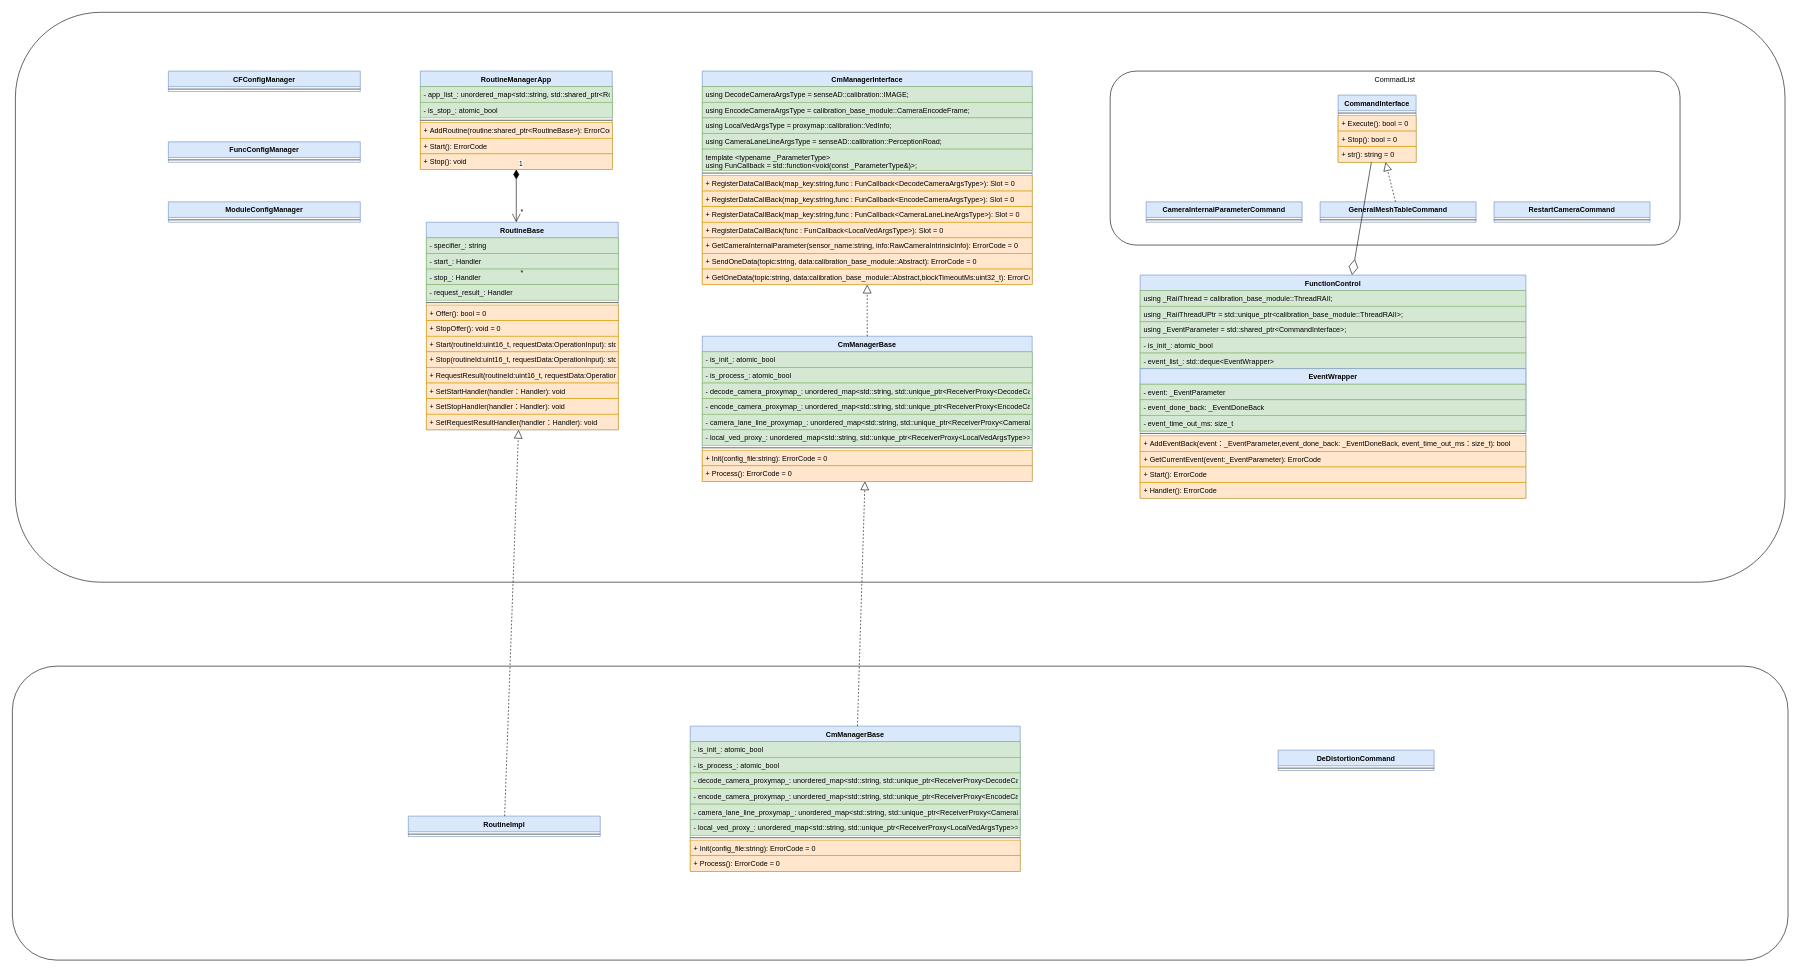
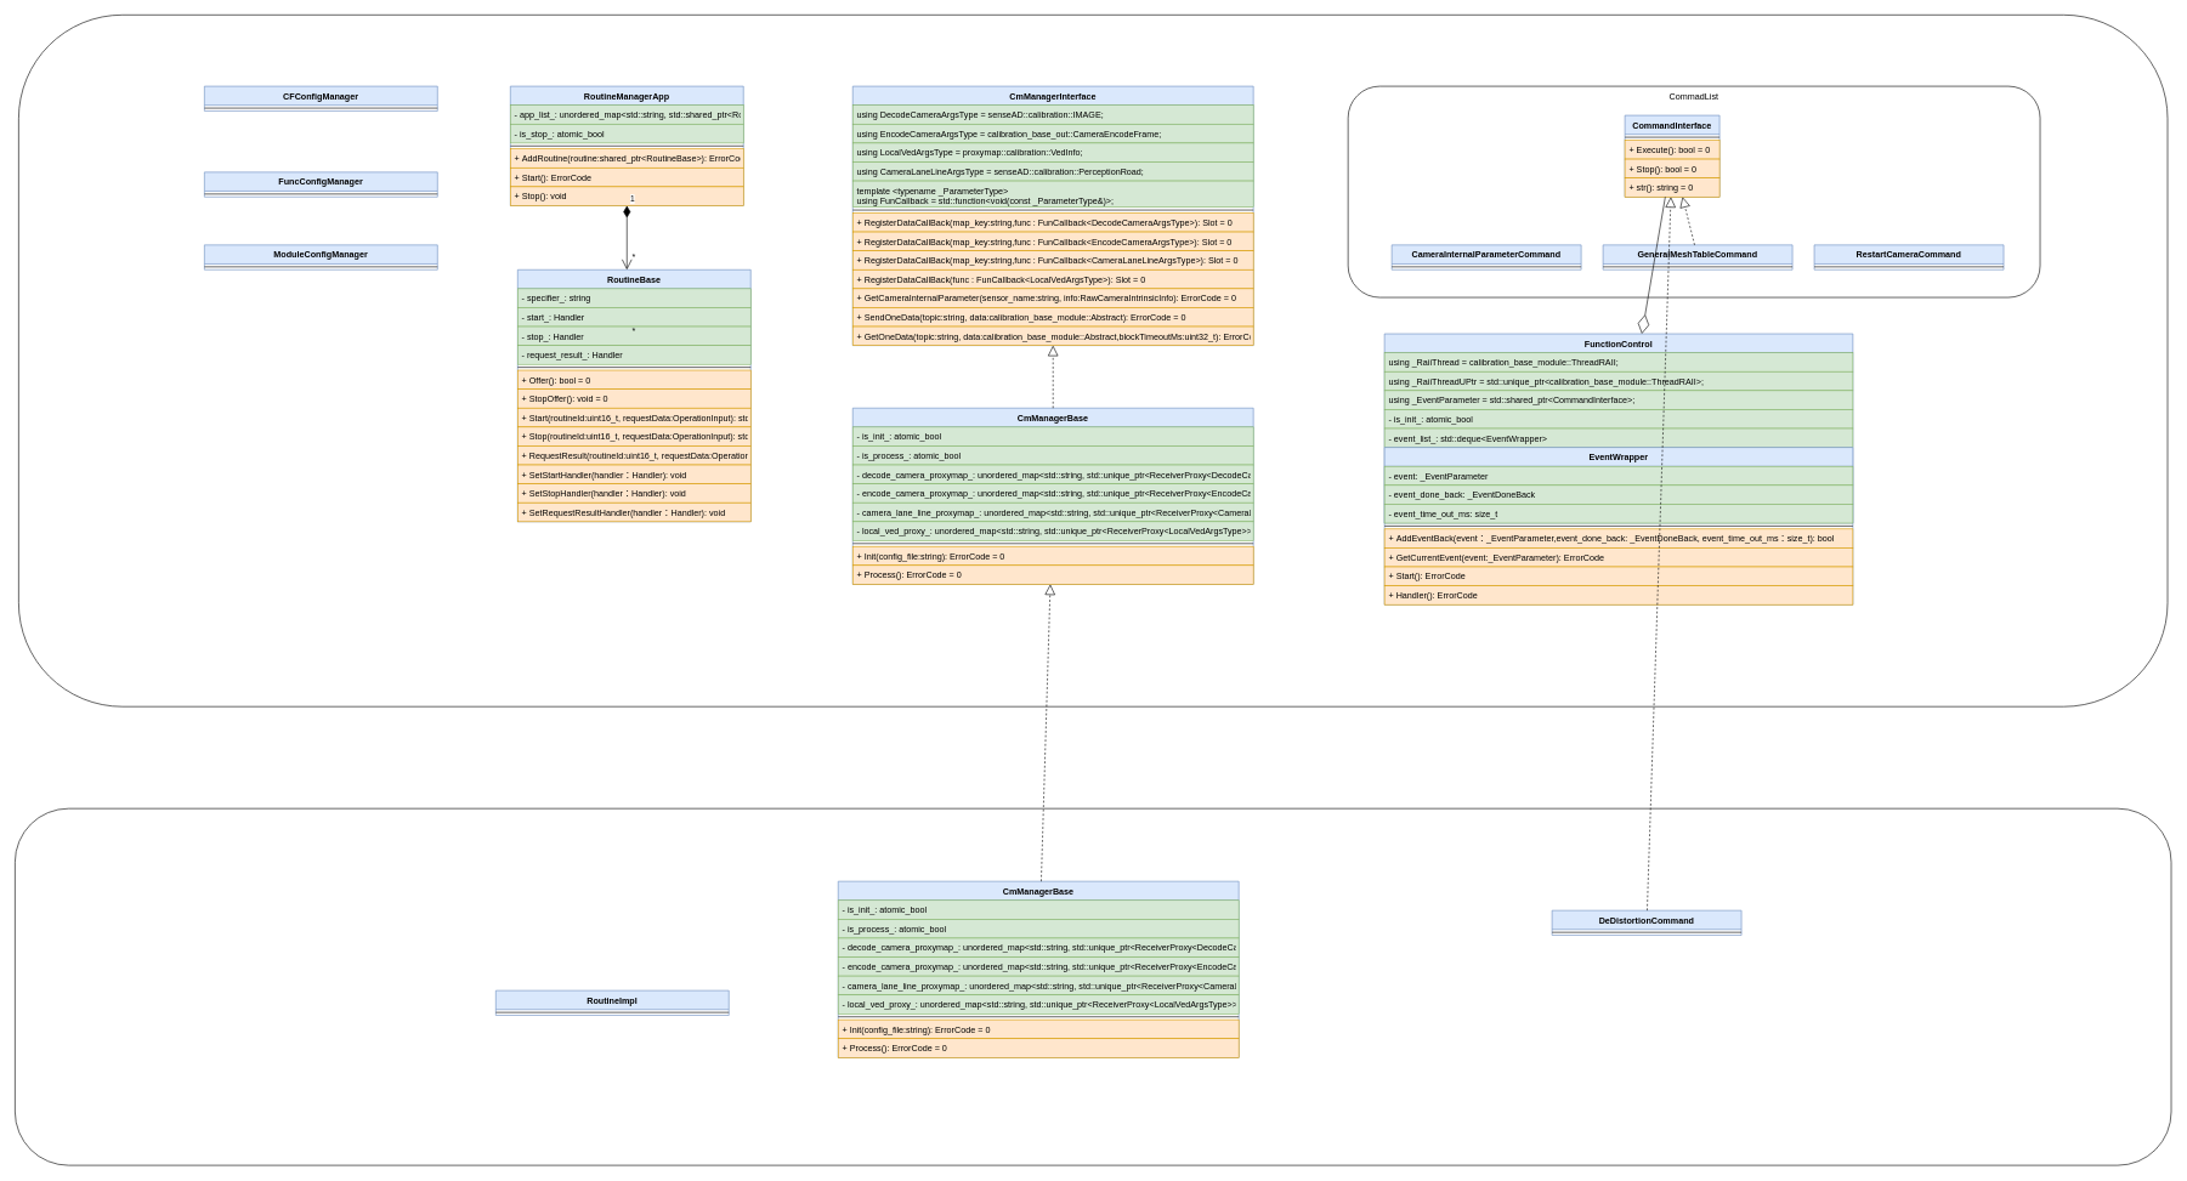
- <mxCell id="24" value="    using EncodeCameraArgsType = calibration_base_module::CameraEncodeFrame;&#10;" style="text;strokeColor=#82b366;fillColor=#d5e8d4;align=left;verticalAlign=top;spacingLeft=4;spacingRight=4;overflow=hidden;rotatable=0;points=[[0,0.5],[1,0.5]];portConstraint=eastwest;labelBorderColor=none;" parent="22" vertex="1"><mxGeometry y="52" width="550" height="26" as="geometry" /></mxCell>
+ <mxCell id="24" value="    using EncodeCameraArgsType = calibration_base_out::CameraEncodeFrame;&#10;" style="text;strokeColor=#82b366;fillColor=#d5e8d4;align=left;verticalAlign=top;spacingLeft=4;spacingRight=4;overflow=hidden;rotatable=0;points=[[0,0.5],[1,0.5]];portConstraint=eastwest;labelBorderColor=none;" parent="22" vertex="1"><mxGeometry y="52" width="550" height="26" as="geometry" /></mxCell>
+ <mxCell id="90" value="" style="endArrow=block;dashed=1;endFill=0;endSize=12;html=1;" parent="1" source="88" target="47" edge="1"><mxGeometry width="160" relative="1" as="geometry"><mxPoint x="2335.719" y="346" as="sourcePoint" /><mxPoint x="2319.101" y="280" as="targetPoint" /></mxGeometry></mxCell>
- <mxCell id="21" value="" style="endArrow=block;dashed=1;endFill=0;endSize=12;html=1;" parent="1" source="19" target="5" edge="1"><mxGeometry width="160" relative="1" as="geometry"><mxPoint x="560" y="1260" as="sourcePoint" /><mxPoint x="720" y="1260" as="targetPoint" /></mxGeometry></mxCell>
